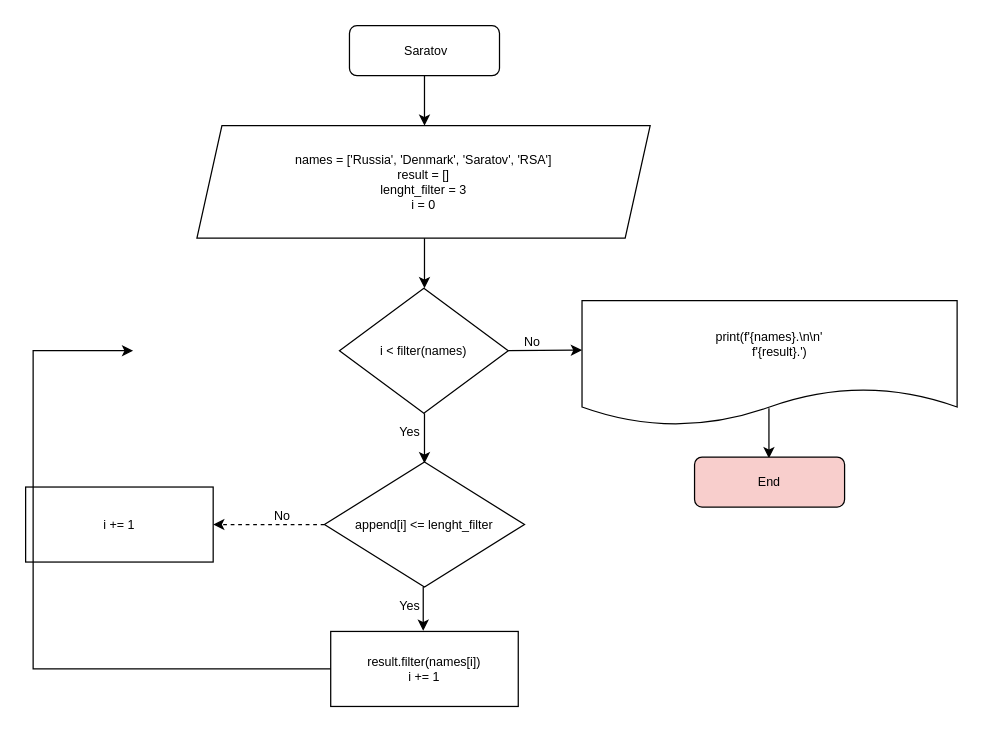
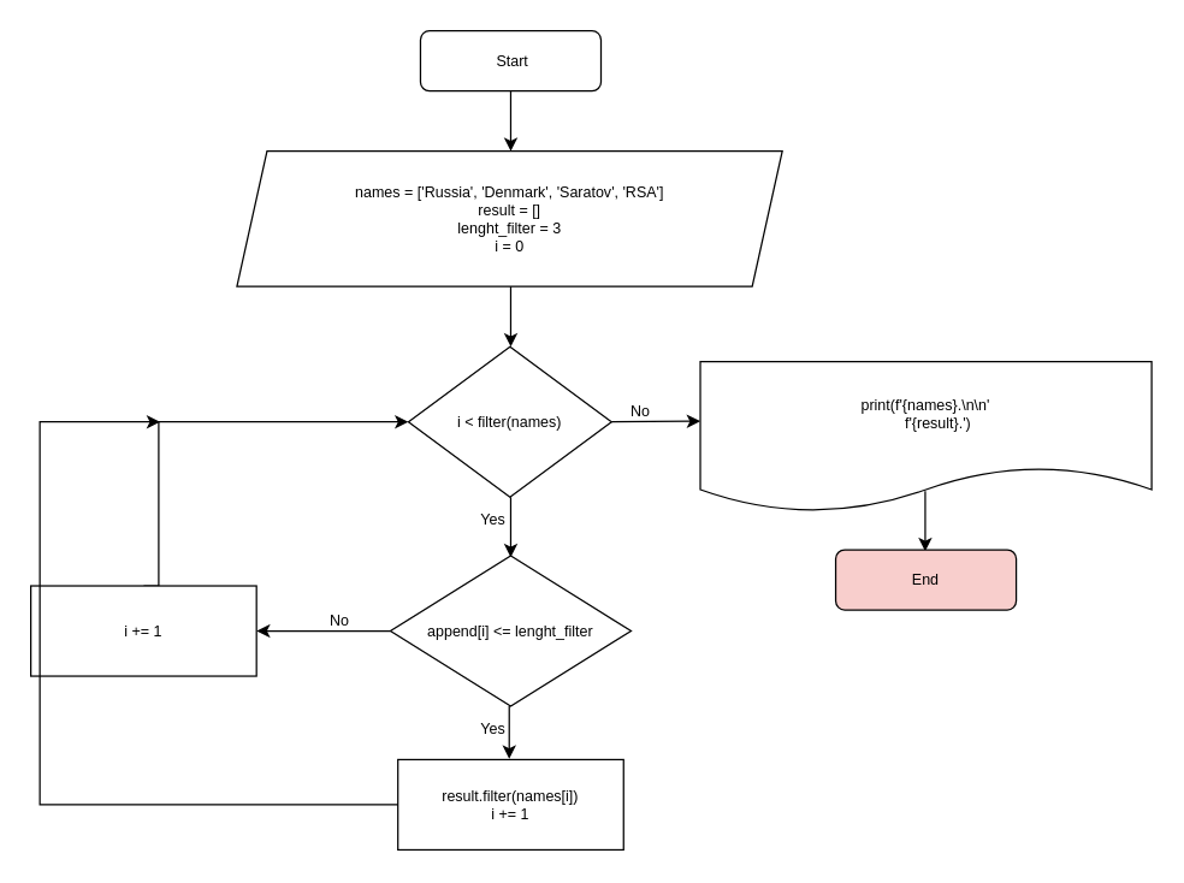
- <mxCell id="2" value="&lt;font style=&quot;font-size: 10px;&quot;&gt;&amp;nbsp;Saratov&lt;/font&gt;" style="rounded=1;whiteSpace=wrap;html=1;strokeWidth=1;fontSize=10;" parent="1" vertex="1"><mxGeometry x="279" y="20" width="120" height="40" as="geometry" /></mxCell>
+ <mxCell id="2" value="&lt;font style=&quot;font-size: 10px;&quot;&gt;&amp;nbsp;Start&lt;/font&gt;" style="rounded=1;whiteSpace=wrap;html=1;strokeWidth=1;fontSize=10;" parent="1" vertex="1"><mxGeometry x="279" y="20" width="120" height="40" as="geometry" /></mxCell>
+ <mxCell id="14" value="" style="endArrow=classic;html=1;rounded=0;fontSize=10;edgeStyle=elbowEdgeStyle;entryX=0;entryY=0.5;entryDx=0;entryDy=0;exitX=0.5;exitY=0;exitDx=0;exitDy=0;" parent="1" source="19" target="6" edge="1"><mxGeometry width="50" height="50" relative="1" as="geometry"><mxPoint x="105" y="340" as="sourcePoint" /><mxPoint x="212" y="325" as="targetPoint" /><Array as="points"><mxPoint x="105" y="310" /></Array></mxGeometry></mxCell>
- <mxCell id="20" value="" style="endArrow=classic;html=1;rounded=0;fontSize=12;entryX=1;entryY=0.5;entryDx=0;entryDy=0;exitX=0;exitY=0.5;exitDx=0;exitDy=0;dashed=1;" parent="1" source="11" target="19" edge="1"><mxGeometry width="50" height="50" relative="1" as="geometry"><mxPoint x="200" y="430.5" as="sourcePoint" /><mxPoint x="259" y="430" as="targetPoint" /></mxGeometry></mxCell>
+ <mxCell id="20" value="" style="endArrow=classic;html=1;rounded=0;fontSize=12;entryX=1;entryY=0.5;entryDx=0;entryDy=0;exitX=0;exitY=0.5;exitDx=0;exitDy=0;" parent="1" source="11" target="19" edge="1"><mxGeometry width="50" height="50" relative="1" as="geometry"><mxPoint x="200" y="430.5" as="sourcePoint" /><mxPoint x="259" y="430" as="targetPoint" /></mxGeometry></mxCell>
